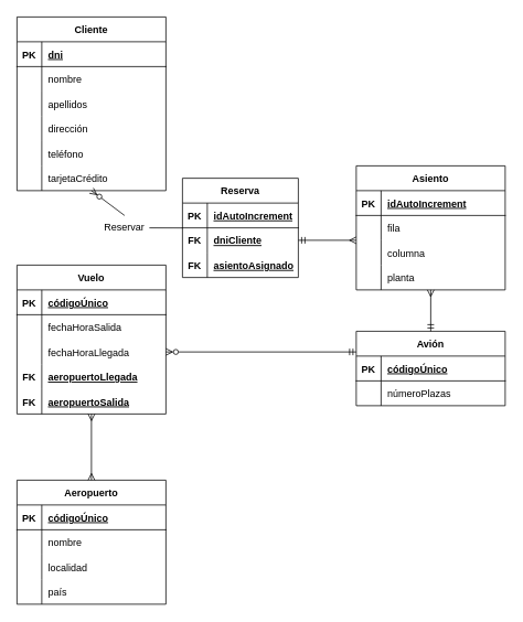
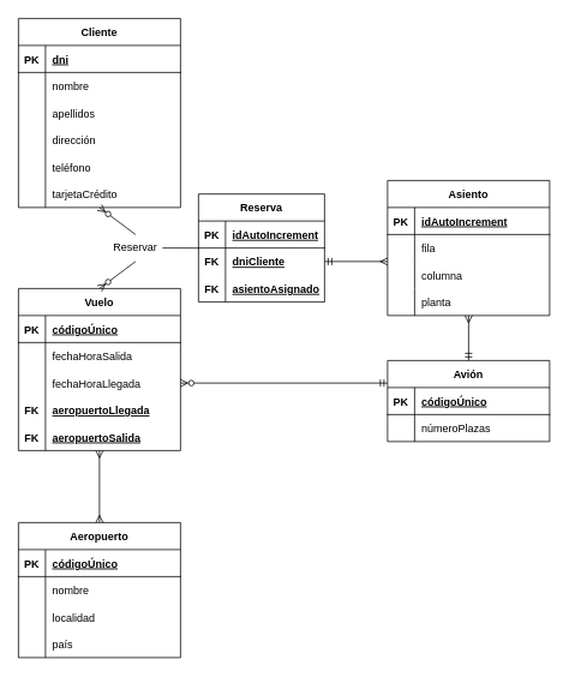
+ <mxCell id="57" value="" style="fontSize=12;html=1;endArrow=ERzeroToMany;endFill=1;startArrow=none;rounded=0;entryX=0.5;entryY=0;entryDx=0;entryDy=0;exitX=0.5;exitY=1;exitDx=0;exitDy=0;" edge="1" parent="1" source="58" target="21"><mxGeometry width="100" height="100" relative="1" as="geometry"><mxPoint x="230" y="370" as="sourcePoint" /><mxPoint x="330" y="270" as="targetPoint" /></mxGeometry></mxCell>
